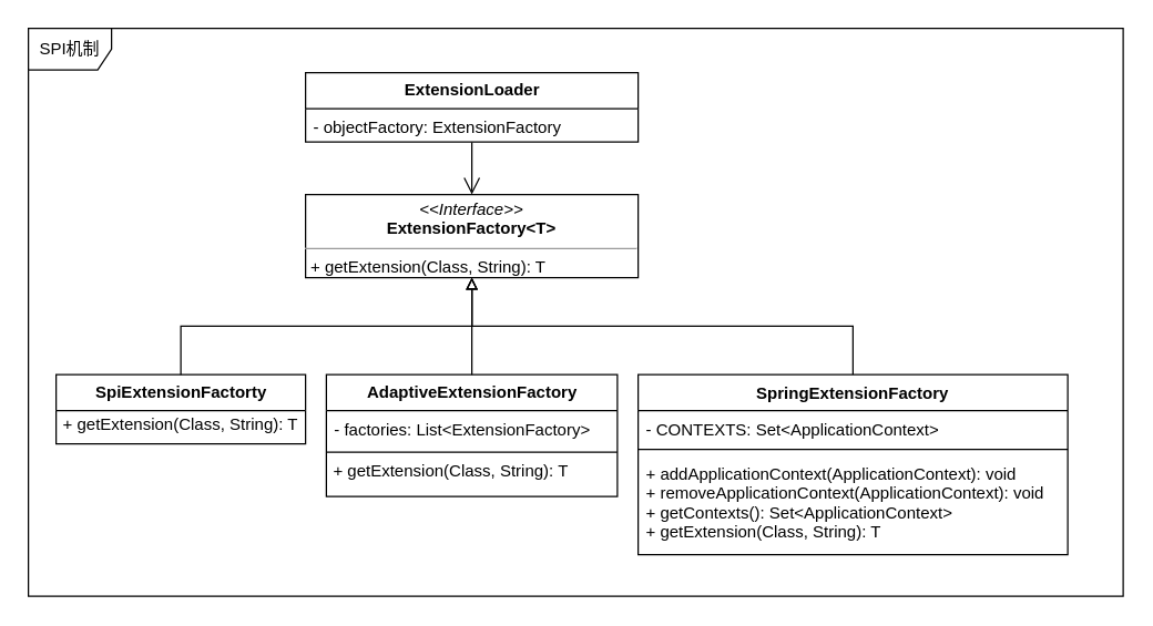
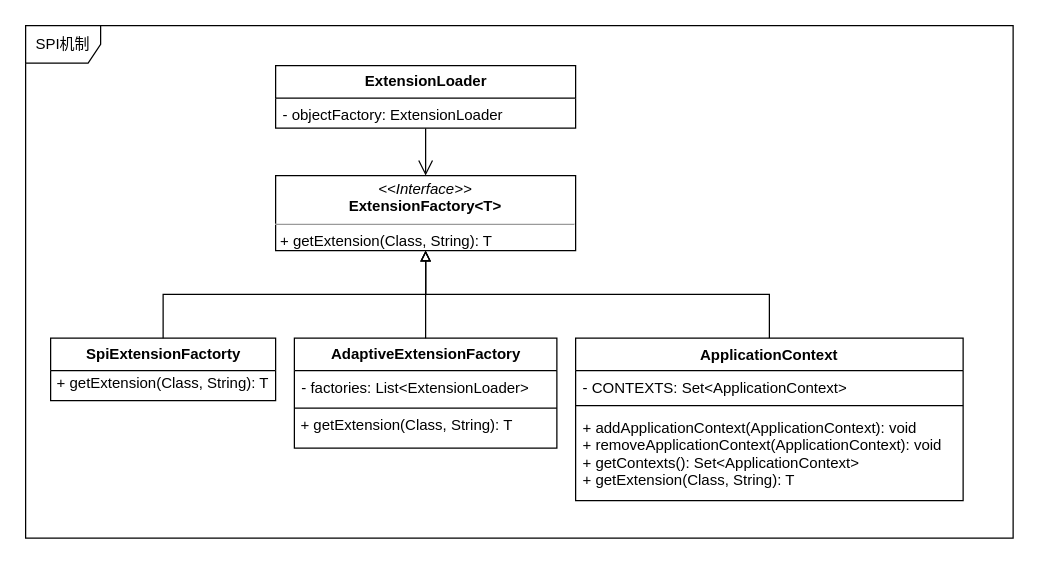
- <mxCell id="5" value="- objectFactory: ExtensionFactory&amp;nbsp;" style="text;html=1;strokeColor=none;fillColor=none;align=left;verticalAlign=top;spacingLeft=4;spacingRight=4;whiteSpace=wrap;overflow=hidden;rotatable=0;points=[[0,0.5],[1,0.5]];portConstraint=eastwest;" parent="4" vertex="1"><mxGeometry y="26" width="240" height="24" as="geometry" /></mxCell>
+ <mxCell id="5" value="- objectFactory: ExtensionLoader&amp;nbsp;" style="text;html=1;strokeColor=none;fillColor=none;align=left;verticalAlign=top;spacingLeft=4;spacingRight=4;whiteSpace=wrap;overflow=hidden;rotatable=0;points=[[0,0.5],[1,0.5]];portConstraint=eastwest;" parent="4" vertex="1"><mxGeometry y="26" width="240" height="24" as="geometry" /></mxCell>
- <mxCell id="16" value="SpringExtensionFactory" style="swimlane;fontStyle=1;align=center;verticalAlign=top;childLayout=stackLayout;horizontal=1;startSize=26;horizontalStack=0;resizeParent=1;resizeParentMax=0;resizeLast=0;collapsible=1;marginBottom=0;" vertex="1" parent="1"><mxGeometry x="460" y="270" width="310" height="130" as="geometry" /></mxCell>
+ <mxCell id="16" value="ApplicationContext" style="swimlane;fontStyle=1;align=center;verticalAlign=top;childLayout=stackLayout;horizontal=1;startSize=26;horizontalStack=0;resizeParent=1;resizeParentMax=0;resizeLast=0;collapsible=1;marginBottom=0;" vertex="1" parent="1"><mxGeometry x="460" y="270" width="310" height="130" as="geometry" /></mxCell>
- <mxCell id="8" value="- factories: List&amp;lt;ExtensionFactory&amp;gt;" style="text;html=1;strokeColor=none;fillColor=none;align=left;verticalAlign=top;spacingLeft=4;spacingRight=4;whiteSpace=wrap;overflow=hidden;rotatable=0;points=[[0,0.5],[1,0.5]];portConstraint=eastwest;" parent="7" vertex="1"><mxGeometry y="26" width="210" height="26" as="geometry" /></mxCell>
+ <mxCell id="8" value="- factories: List&amp;lt;ExtensionLoader&amp;gt;" style="text;html=1;strokeColor=none;fillColor=none;align=left;verticalAlign=top;spacingLeft=4;spacingRight=4;whiteSpace=wrap;overflow=hidden;rotatable=0;points=[[0,0.5],[1,0.5]];portConstraint=eastwest;" parent="7" vertex="1"><mxGeometry y="26" width="210" height="26" as="geometry" /></mxCell>
